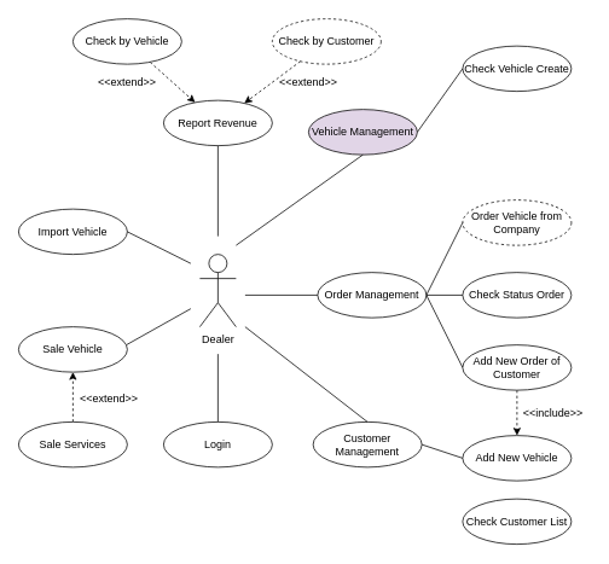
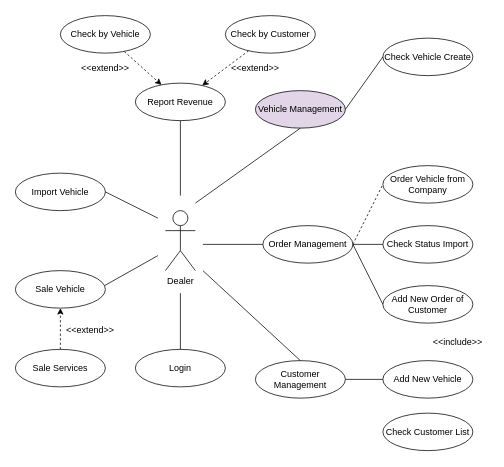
- <mxCell id="19" value="Check by Customer" style="ellipse;whiteSpace=wrap;html=1;dashed=1;" parent="1" vertex="1"><mxGeometry x="300" y="20" width="120" height="50" as="geometry" /></mxCell>
+ <mxCell id="19" value="Check by Customer" style="ellipse;whiteSpace=wrap;html=1;" parent="1" vertex="1"><mxGeometry x="300" y="20" width="120" height="50" as="geometry" /></mxCell>
- <mxCell id="9" value="Order Vehicle from Company&lt;br&gt;" style="ellipse;whiteSpace=wrap;html=1;dashed=1;" parent="1" vertex="1"><mxGeometry x="510" y="220" width="120" height="50" as="geometry" /></mxCell>
+ <mxCell id="9" value="Order Vehicle from Company&lt;br&gt;" style="ellipse;whiteSpace=wrap;html=1;" parent="1" vertex="1"><mxGeometry x="510" y="220" width="120" height="50" as="geometry" /></mxCell>
- <mxCell id="21" style="edgeStyle=none;rounded=0;orthogonalLoop=1;jettySize=auto;html=1;entryX=0;entryY=0.5;entryDx=0;entryDy=0;endArrow=none;endFill=0;exitX=1;exitY=0.5;exitDx=0;exitDy=0;" parent="1" source="4" target="9" edge="1"><mxGeometry relative="1" as="geometry"><mxPoint x="480" y="335" as="sourcePoint" /><mxPoint x="520" y="415" as="targetPoint" /></mxGeometry></mxCell>
+ <mxCell id="21" style="edgeStyle=none;rounded=0;orthogonalLoop=1;jettySize=auto;html=1;entryX=0;entryY=0.5;entryDx=0;entryDy=0;endArrow=none;endFill=0;exitX=1;exitY=0.5;exitDx=0;exitDy=0;dashed=1;" parent="1" source="4" target="9" edge="1"><mxGeometry relative="1" as="geometry"><mxPoint x="480" y="335" as="sourcePoint" /><mxPoint x="520" y="415" as="targetPoint" /></mxGeometry></mxCell>
- <mxCell id="15" value="Check Status Order" style="ellipse;whiteSpace=wrap;html=1;" parent="1" vertex="1"><mxGeometry x="510" y="300" width="120" height="50" as="geometry" /></mxCell>
+ <mxCell id="15" value="Check Status Import" style="ellipse;whiteSpace=wrap;html=1;" parent="1" vertex="1"><mxGeometry x="510" y="300" width="120" height="50" as="geometry" /></mxCell>
- <mxCell id="12" style="edgeStyle=none;rounded=0;orthogonalLoop=1;jettySize=auto;html=1;entryX=0.5;entryY=0;entryDx=0;entryDy=0;dashed=1;" parent="1" source="13" target="11" edge="1"><mxGeometry relative="1" as="geometry" /></mxCell>
- <mxCell id="5" value="Customer Management" style="ellipse;whiteSpace=wrap;html=1;" parent="1" vertex="1"><mxGeometry x="345" y="465" width="120" height="50" as="geometry" /></mxCell>
+ <mxCell id="5" value="Customer Management" style="ellipse;whiteSpace=wrap;html=1;" parent="1" vertex="1"><mxGeometry x="340" y="480" width="120" height="50" as="geometry" /></mxCell>
